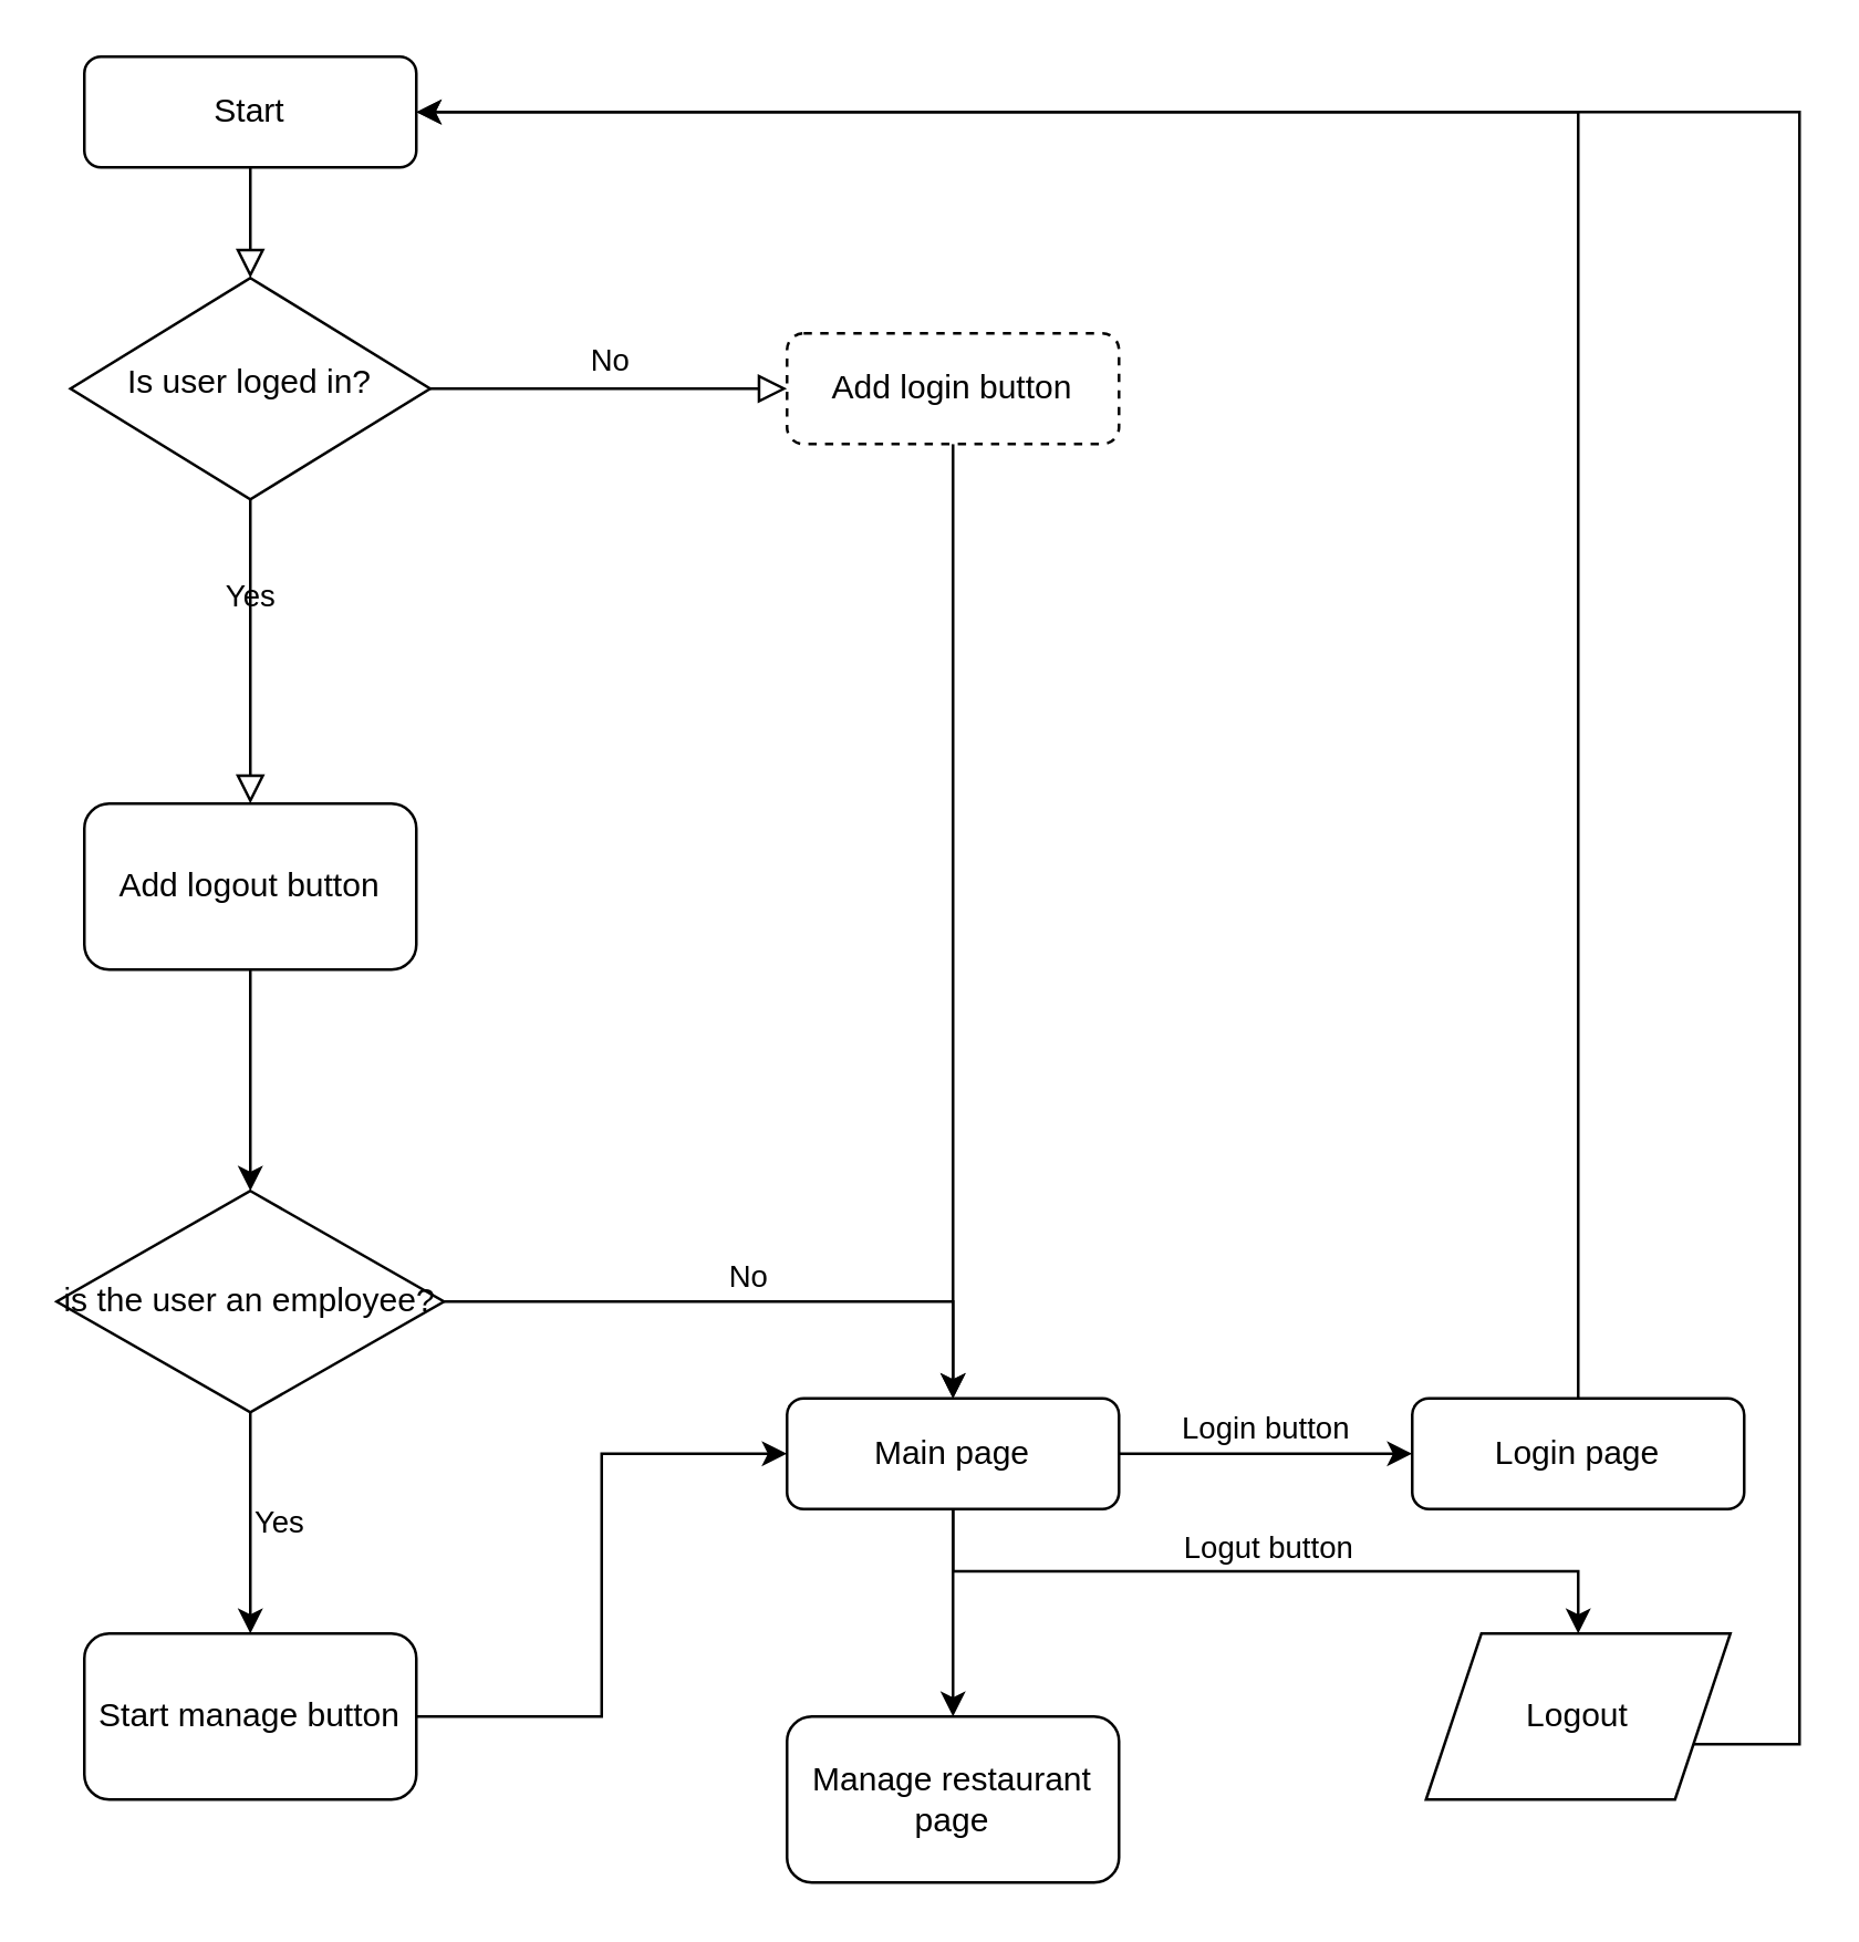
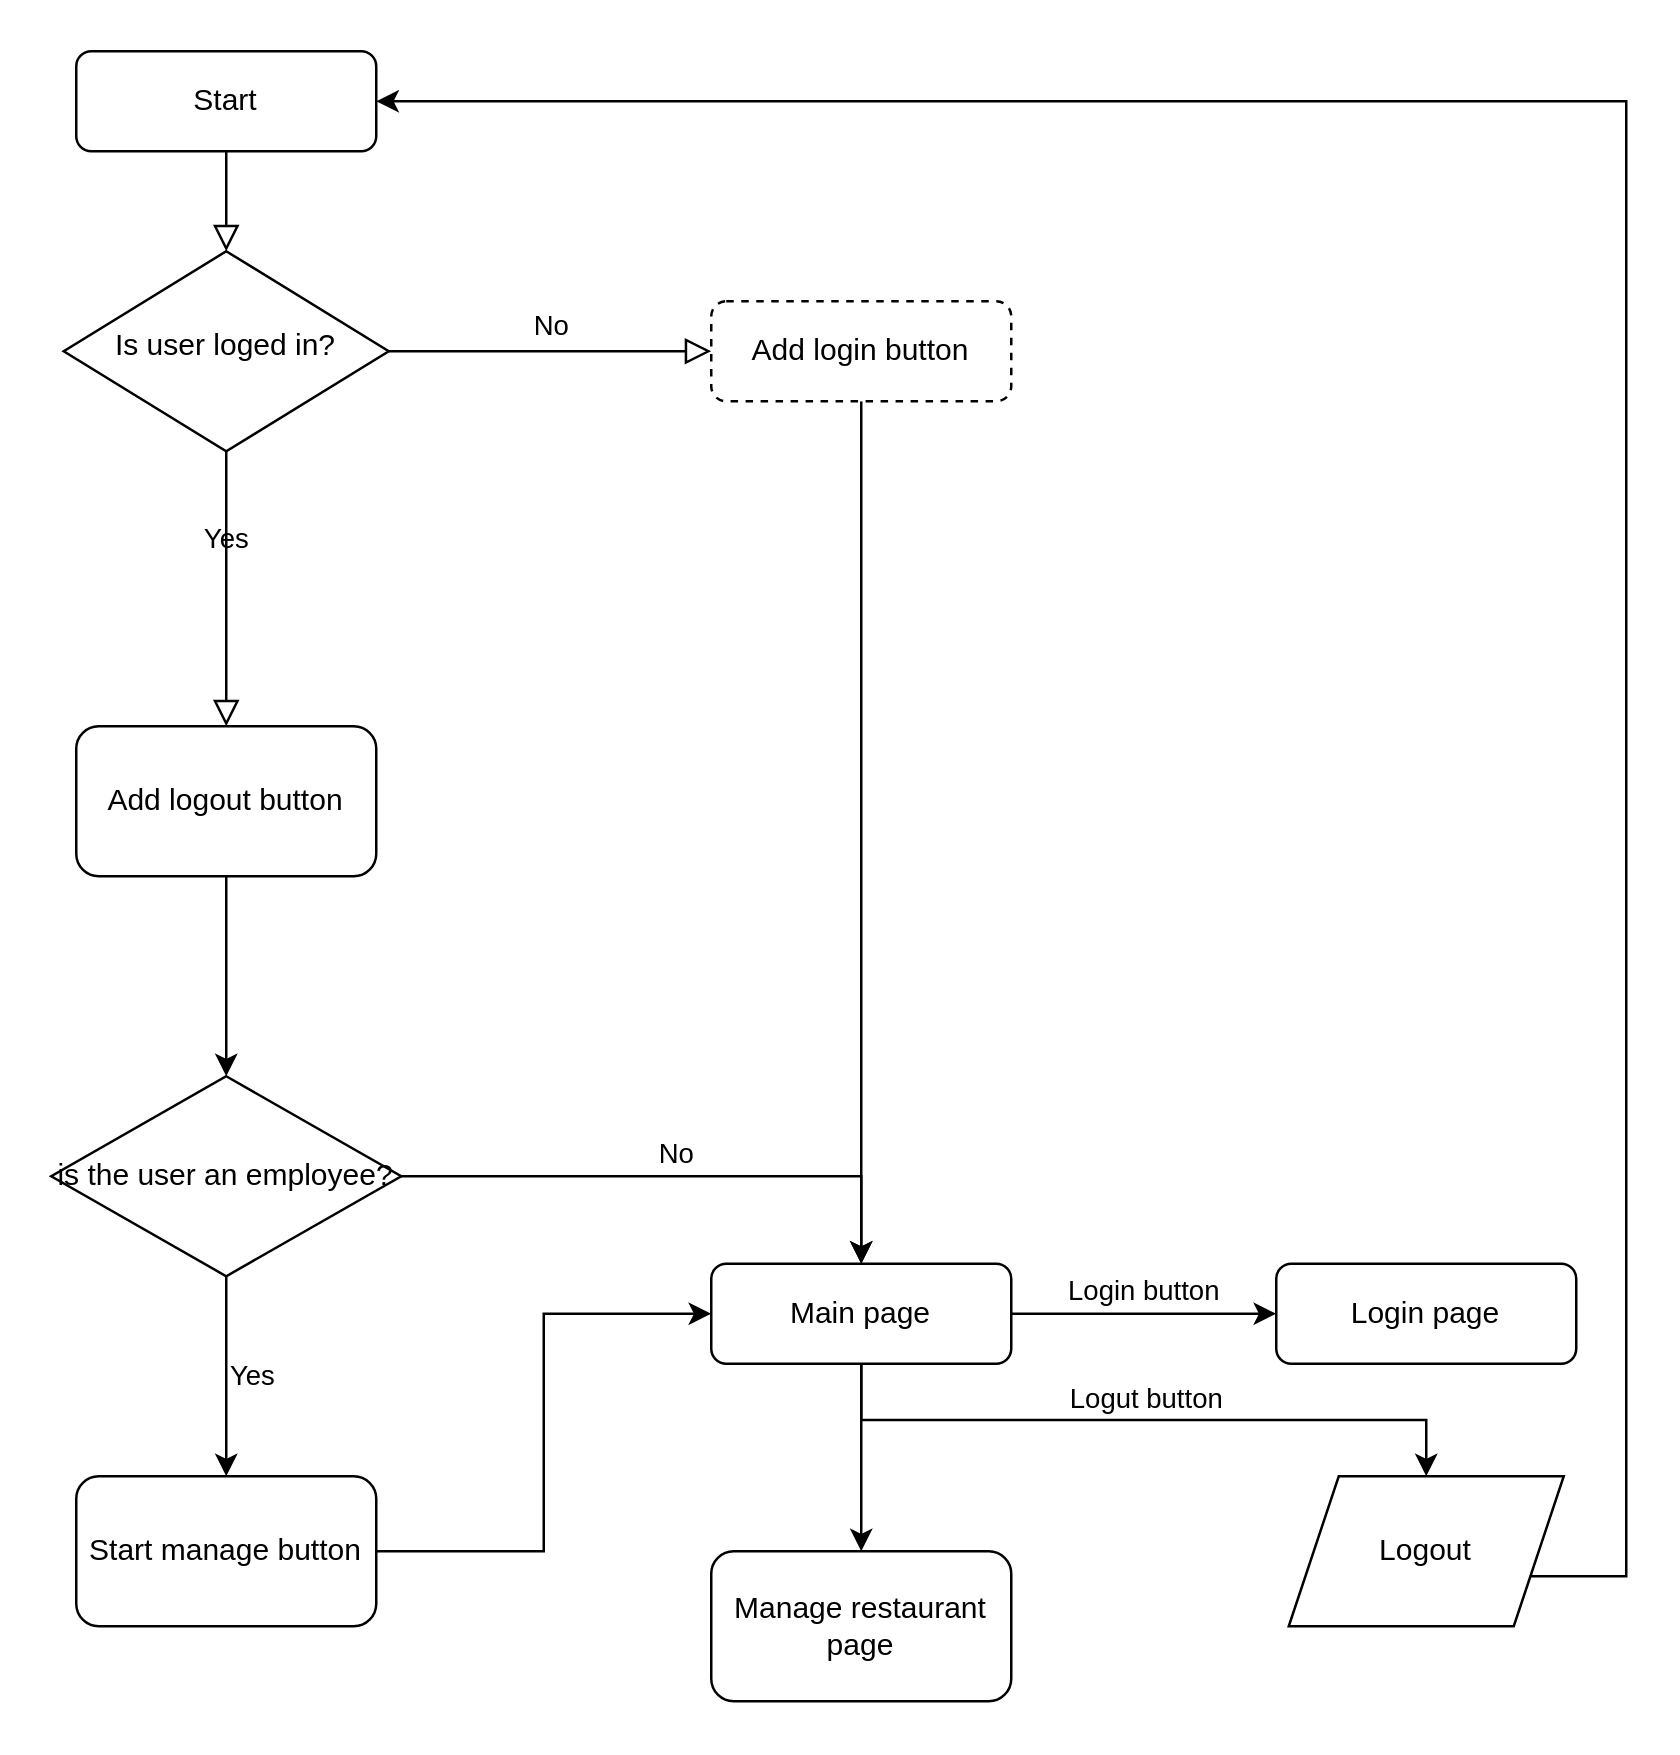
- <mxCell id="20" style="edgeStyle=orthogonalEdgeStyle;rounded=0;orthogonalLoop=1;jettySize=auto;html=1;exitX=0.5;exitY=0;exitDx=0;exitDy=0;entryX=1;entryY=0.5;entryDx=0;entryDy=0;labelBackgroundColor=none;align=center;verticalAlign=bottom;" edge="1" parent="1" source="21" target="3"><mxGeometry relative="1" as="geometry" /></mxCell>
